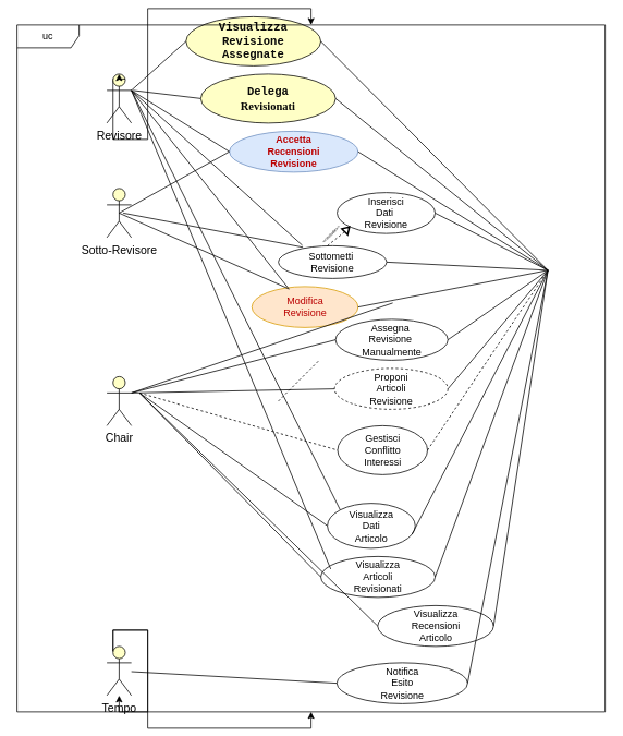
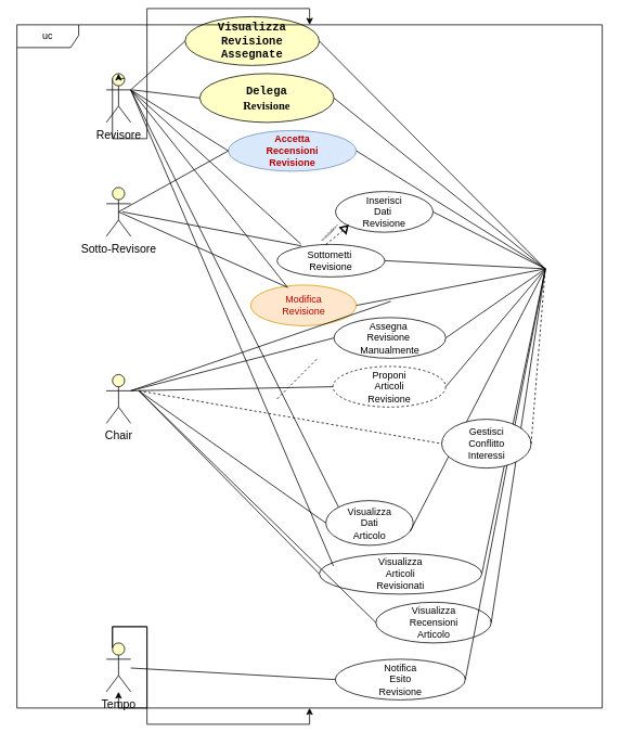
- <mxCell id="54" value="&lt;font style=&quot;color: light-dark(rgb(9, 9, 9), rgb(0, 0, 0));&quot;&gt;&lt;span style=&quot;font-size: 14px;&quot;&gt;&lt;b style=&quot;&quot;&gt;&lt;font face=&quot;Courier New&quot;&gt;Delega&lt;/font&gt;&lt;br&gt;&lt;font face=&quot;Times New Roman&quot;&gt;Revisionati&lt;/font&gt;&lt;/b&gt;&lt;/span&gt;&lt;/font&gt;" style="ellipse;whiteSpace=wrap;html=1;fillColor=light-dark(#FFFFC6, #fdf89c);strokeColor=light-dark(#000000,#000000);gradientColor=none;" parent="1" vertex="1"><mxGeometry x="245" y="90" width="165" height="60" as="geometry" /></mxCell>
+ <mxCell id="54" value="&lt;font style=&quot;color: light-dark(rgb(9, 9, 9), rgb(0, 0, 0));&quot;&gt;&lt;span style=&quot;font-size: 14px;&quot;&gt;&lt;b style=&quot;&quot;&gt;&lt;font face=&quot;Courier New&quot;&gt;Delega&lt;/font&gt;&lt;br&gt;&lt;font face=&quot;Times New Roman&quot;&gt;Revisione&lt;/font&gt;&lt;/b&gt;&lt;/span&gt;&lt;/font&gt;" style="ellipse;whiteSpace=wrap;html=1;fillColor=light-dark(#FFFFC6, #fdf89c);strokeColor=light-dark(#000000,#000000);gradientColor=none;" parent="1" vertex="1"><mxGeometry x="245" y="90" width="165" height="60" as="geometry" /></mxCell>
- <mxCell id="49" value="&lt;font style=&quot;color: light-dark(rgb(0, 0, 0), rgb(0, 0, 0));&quot;&gt;Gestisci&lt;br&gt;Conflitto&lt;br&gt;Interessi&lt;/font&gt;" style="ellipse;whiteSpace=wrap;html=1;fillColor=light-dark(#FFFFFF,#FDF89C);strokeColor=light-dark(#000000,#000000);" vertex="1" parent="1"><mxGeometry x="412.51" y="520" width="110" height="60" as="geometry" /></mxCell>
+ <mxCell id="49" value="&lt;font style=&quot;color: light-dark(rgb(0, 0, 0), rgb(0, 0, 0));&quot;&gt;Gestisci&lt;br&gt;Conflitto&lt;br&gt;Interessi&lt;/font&gt;" style="ellipse;whiteSpace=wrap;html=1;fillColor=light-dark(#FFFFFF,#FDF89C);strokeColor=light-dark(#000000,#000000);" vertex="1" parent="1"><mxGeometry x="542.51" y="515" width="110" height="60" as="geometry" /></mxCell>
- <mxCell id="32" value="&lt;font style=&quot;color: light-dark(rgb(0, 0, 0), rgb(0, 0, 0));&quot;&gt;Visualizza&lt;br&gt;Articoli&lt;br&gt;Revisionati&lt;/font&gt;" style="ellipse;whiteSpace=wrap;html=1;fillColor=light-dark(#FFFFFF,#FDF89C);strokeColor=light-dark(#000000,#000000);" vertex="1" parent="1"><mxGeometry x="391.88" y="680" width="140" height="50" as="geometry" /></mxCell>
+ <mxCell id="32" value="&lt;font style=&quot;color: light-dark(rgb(0, 0, 0), rgb(0, 0, 0));&quot;&gt;Visualizza&lt;br&gt;Articoli&lt;br&gt;Revisionati&lt;/font&gt;" style="ellipse;whiteSpace=wrap;html=1;fillColor=light-dark(#FFFFFF,#FDF89C);strokeColor=light-dark(#000000,#000000);" vertex="1" parent="1"><mxGeometry x="391.88" y="680" width="200" height="50" as="geometry" /></mxCell>
